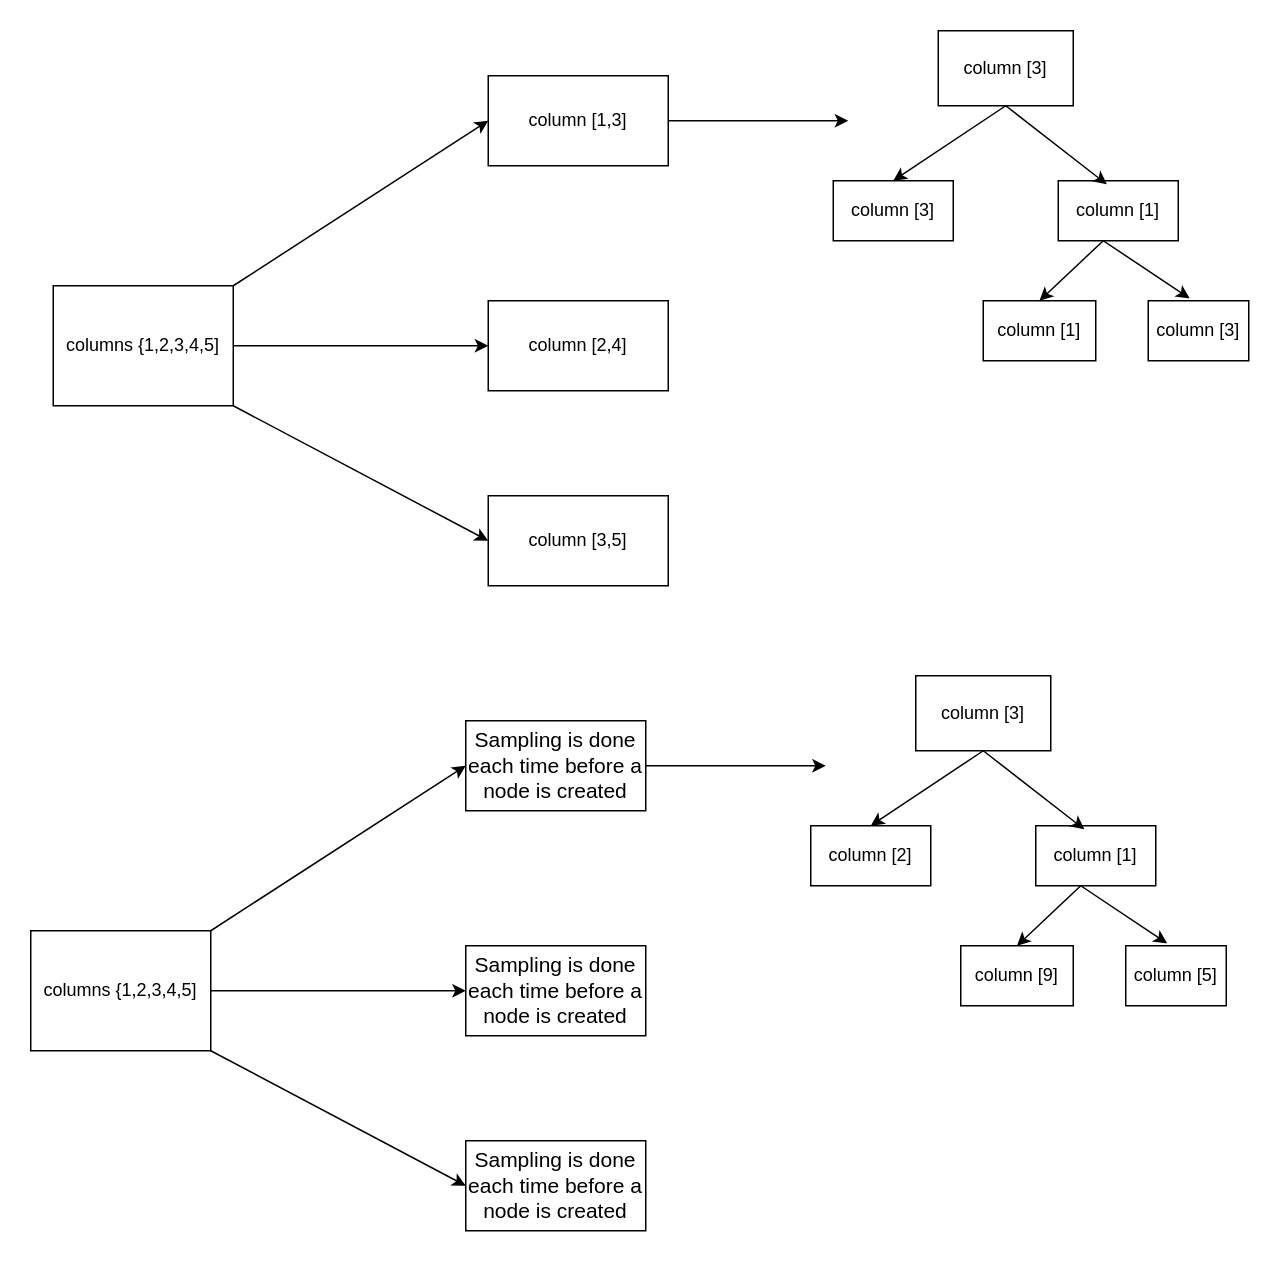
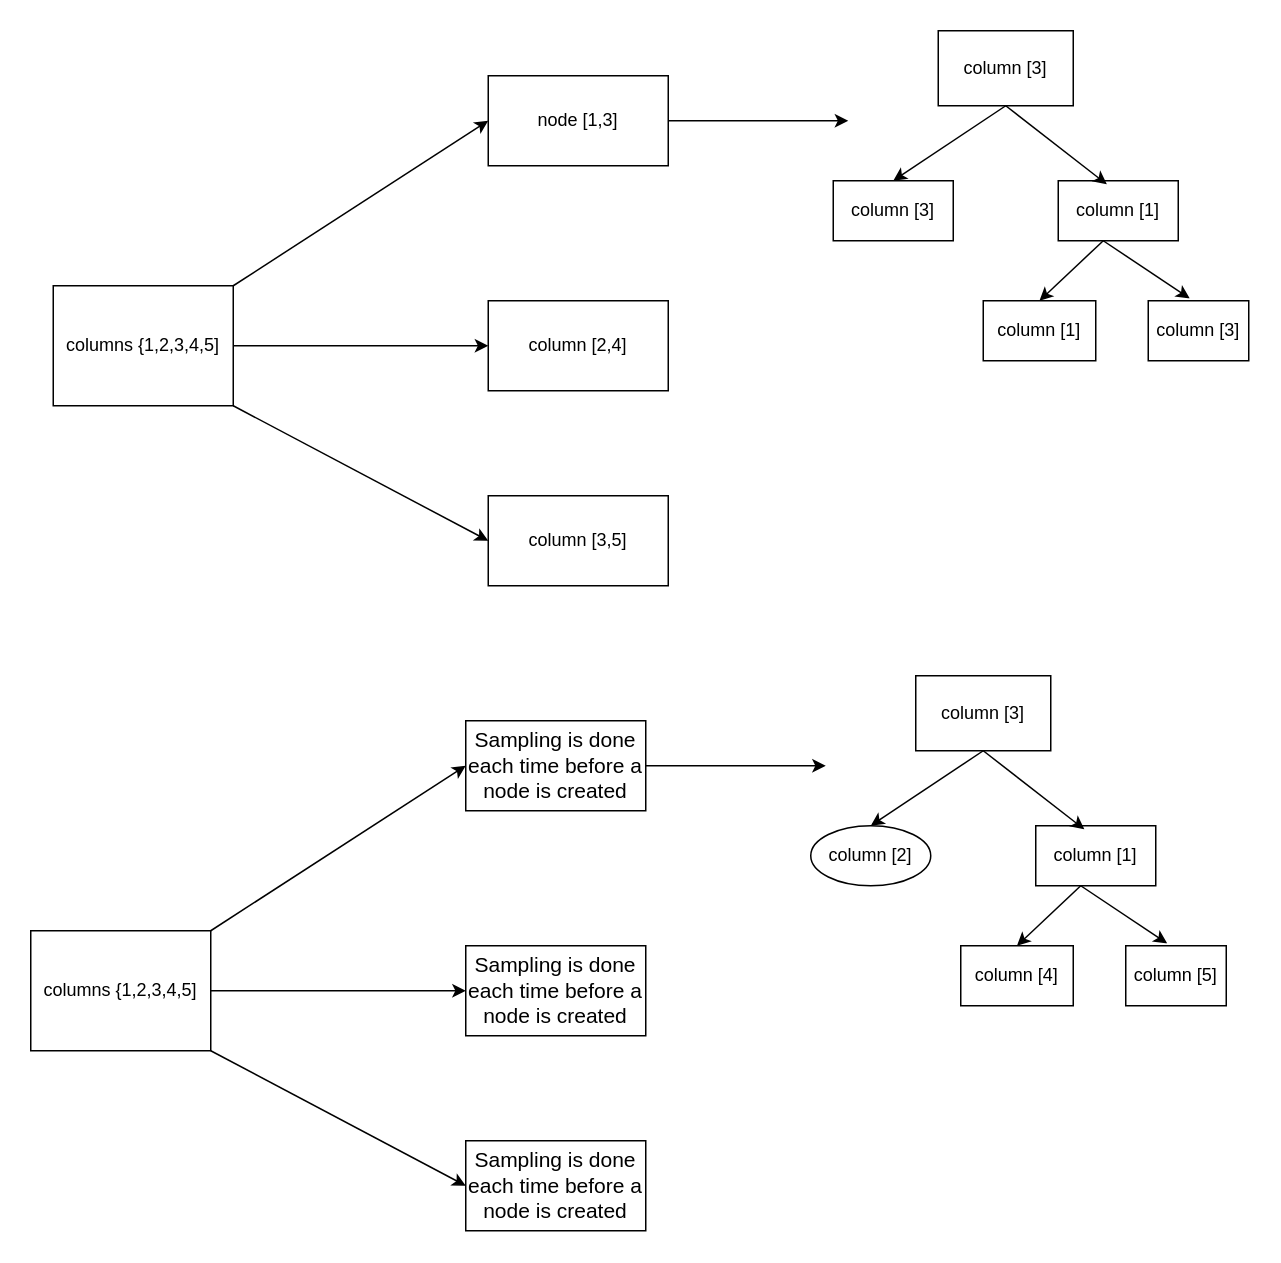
- <mxCell id="5" value="column [1,3]" style="whiteSpace=wrap;html=1;" vertex="1" parent="1"><mxGeometry x="325" y="50" width="120" height="60" as="geometry" /></mxCell>
+ <mxCell id="5" value="node [1,3]" style="whiteSpace=wrap;html=1;" vertex="1" parent="1"><mxGeometry x="325" y="50" width="120" height="60" as="geometry" /></mxCell>
- <mxCell id="28" value="column [2]" style="whiteSpace=wrap;html=1;" vertex="1" parent="1"><mxGeometry x="540" y="550" width="80" height="40" as="geometry" /></mxCell>
+ <mxCell id="28" value="column [2]" style="ellipse;whiteSpace=wrap;html=1;" vertex="1" parent="1"><mxGeometry x="540" y="550" width="80" height="40" as="geometry" /></mxCell>
- <mxCell id="30" value="column [9]" style="whiteSpace=wrap;html=1;" vertex="1" parent="1"><mxGeometry x="640" y="630" width="75" height="40" as="geometry" /></mxCell>
+ <mxCell id="30" value="column [4]" style="whiteSpace=wrap;html=1;" vertex="1" parent="1"><mxGeometry x="640" y="630" width="75" height="40" as="geometry" /></mxCell>
